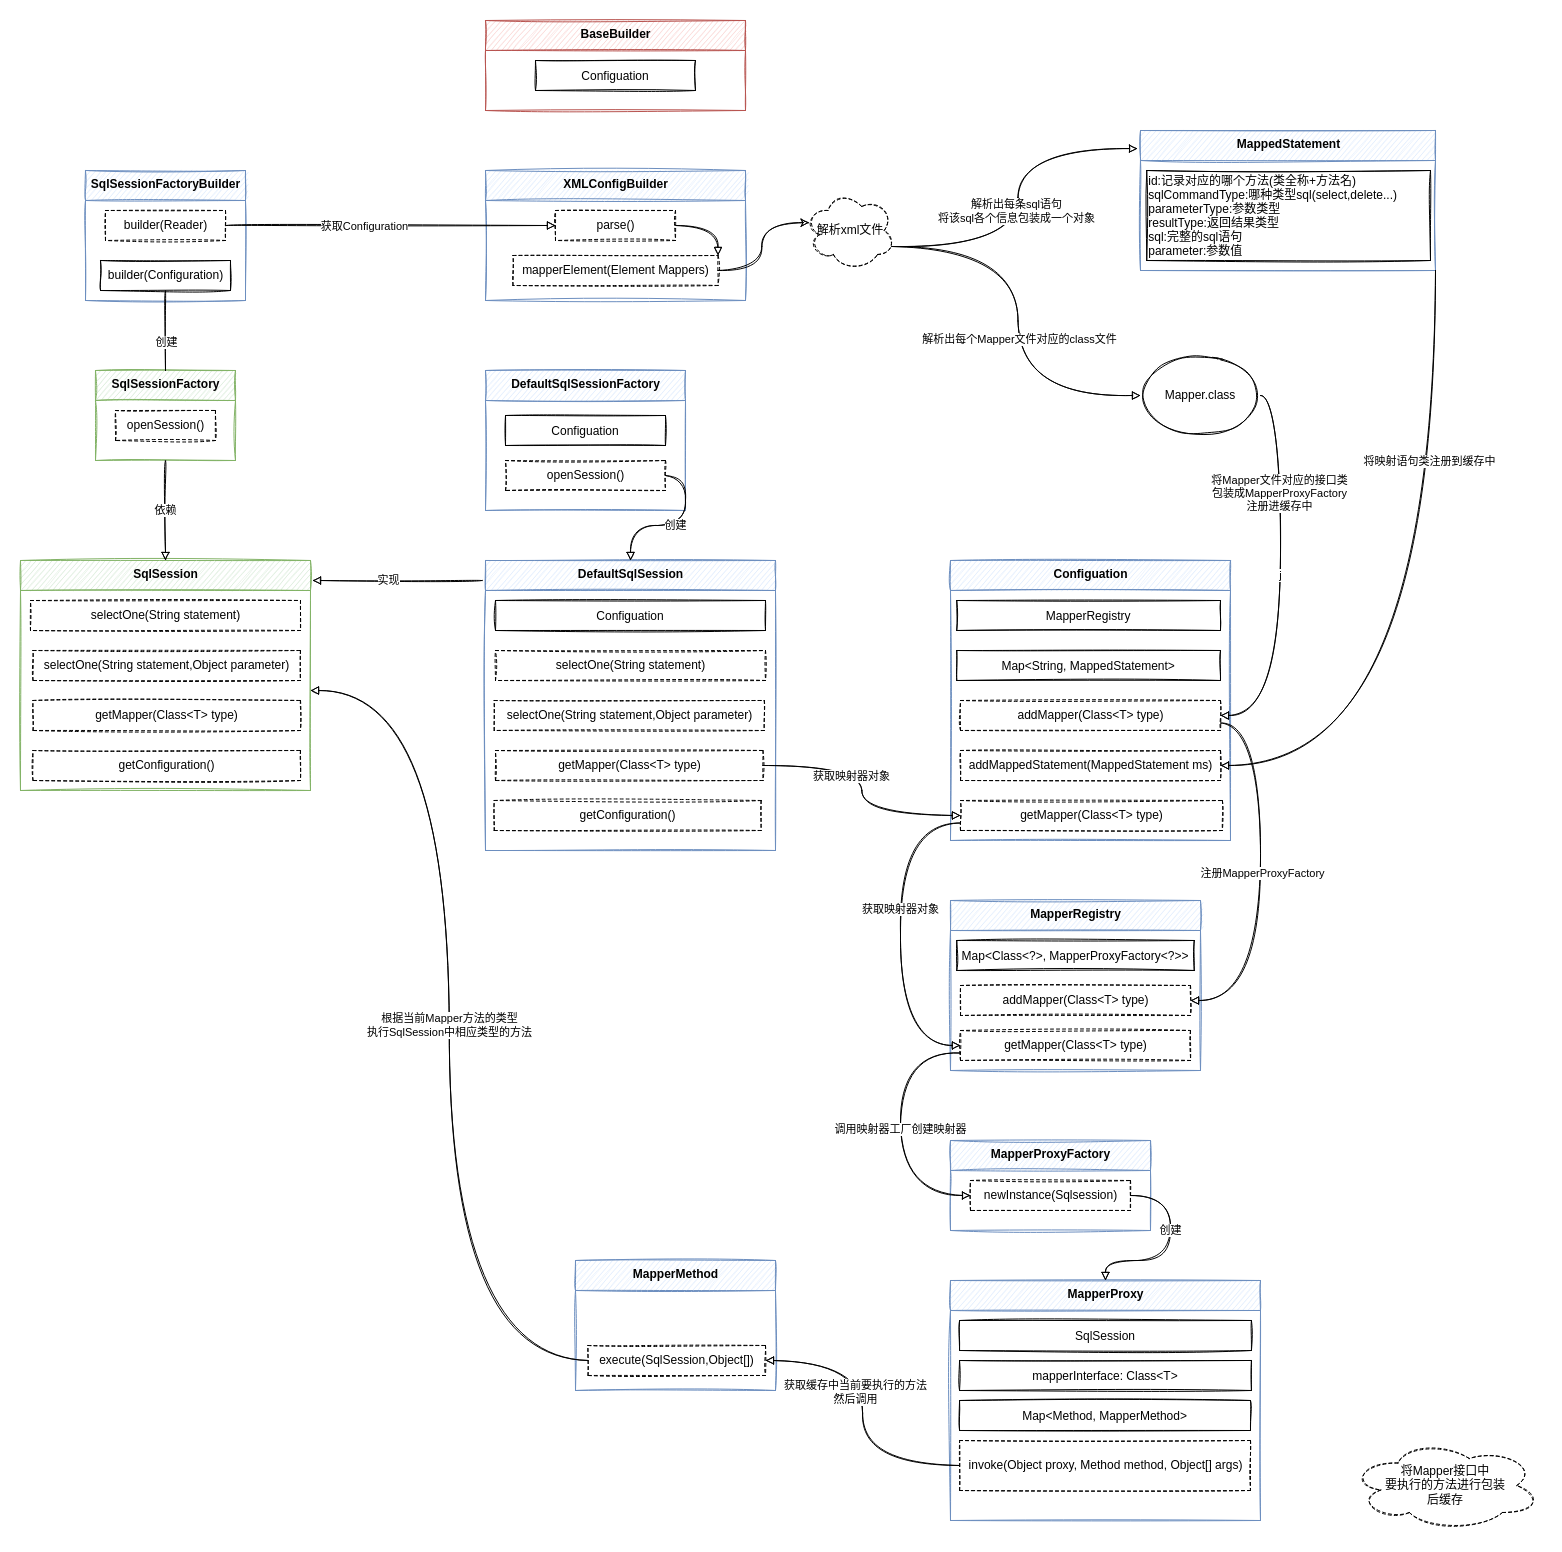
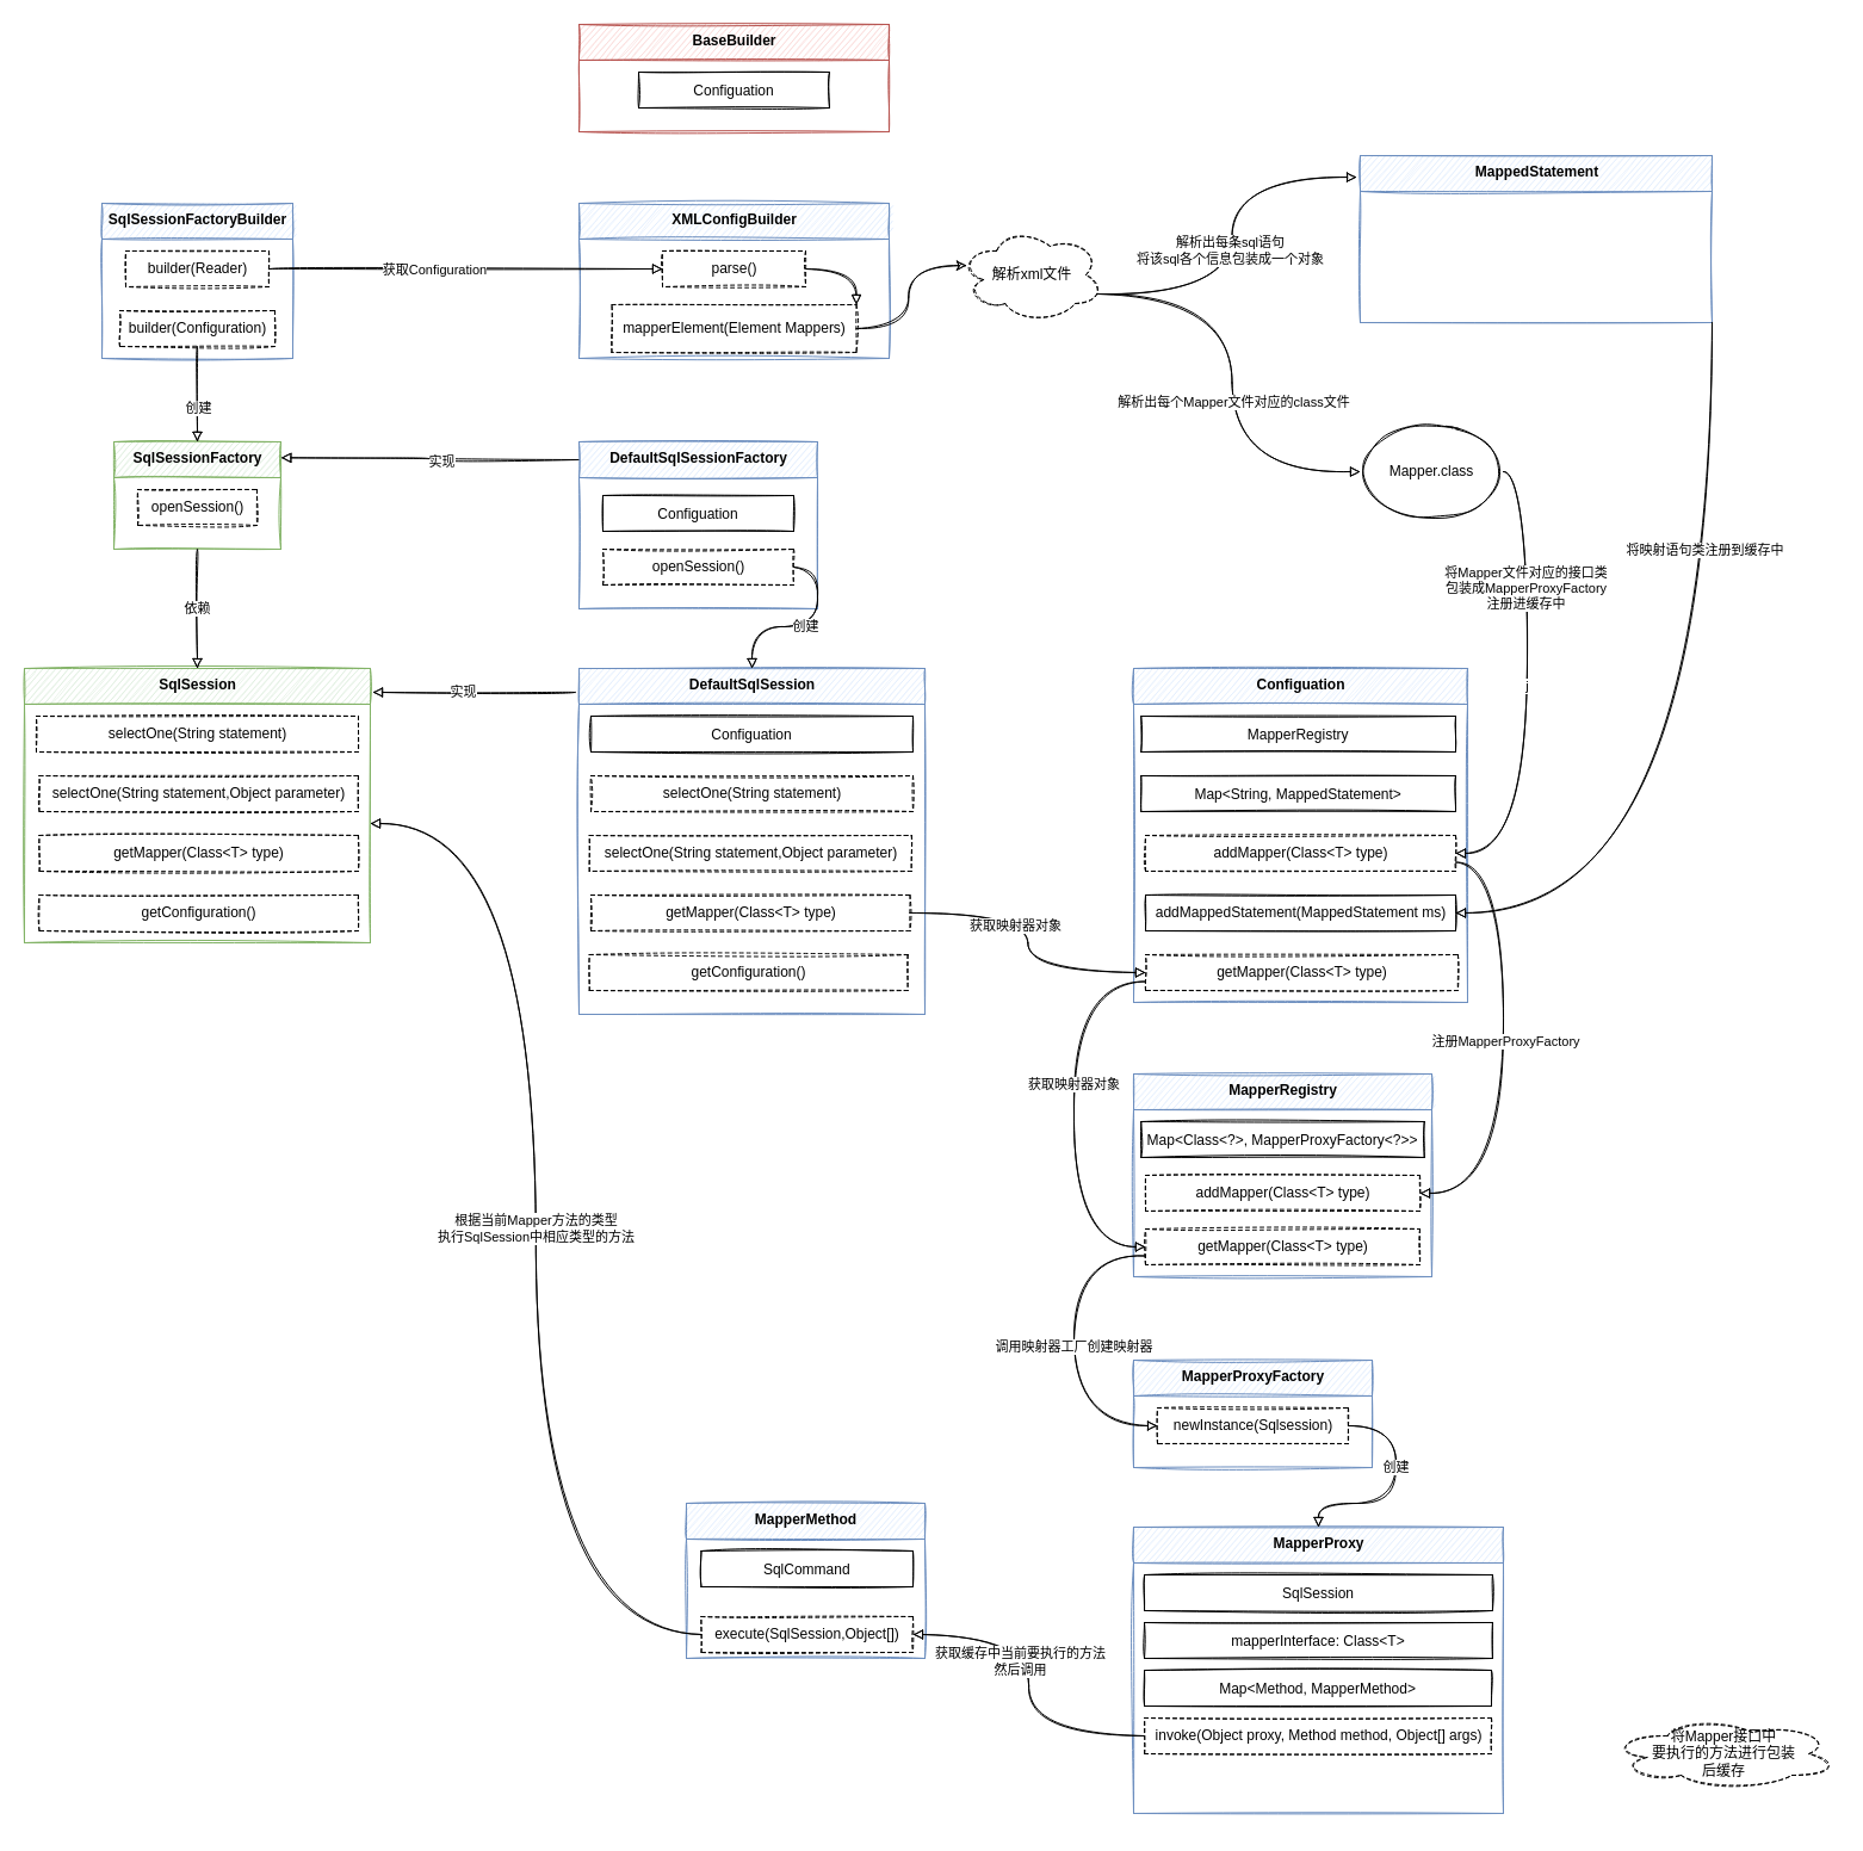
- <mxCell id="72" value="id:记录对应的哪个方法(类全称+方法名)&#10;sqlCommandType:哪种类型sql(select,delete...)&#10;parameterType:参数类型&#10;resultType:返回结果类型&#10;sql:完整的sql语句&#10;parameter:参数值" style="fontStyle=0;sketch=1;align=left;" parent="71" vertex="1"><mxGeometry x="6.25" y="10" width="283.75" height="90" as="geometry" /></mxCell>
- <mxCell id="43" value="解析xml文件" style="ellipse;shape=cloud;whiteSpace=wrap;html=1;sketch=1;dashed=1;" parent="1" vertex="1"><mxGeometry x="805" y="190" width="90" height="80" as="geometry" /></mxCell>
+ <mxCell id="43" value="解析xml文件" style="ellipse;shape=cloud;whiteSpace=wrap;html=1;sketch=1;dashed=1;" parent="1" vertex="1"><mxGeometry x="805" y="190" width="120" height="80" as="geometry" /></mxCell>
- <mxCell id="38" value="mapperElement(Element Mappers)" style="html=1;align=center;verticalAlign=middle;rotatable=0;sketch=1;dashed=1;" parent="35" vertex="1"><mxGeometry x="27.5" y="55" width="205" height="30" as="geometry" /></mxCell>
+ <mxCell id="38" value="mapperElement(Element Mappers)" style="html=1;align=center;verticalAlign=middle;rotatable=0;sketch=1;dashed=1;" parent="35" vertex="1"><mxGeometry x="27.5" y="55" width="205" height="40" as="geometry" /></mxCell>
- <mxCell id="33" value="builder(Configuration)" style="html=1;align=center;verticalAlign=middle;rotatable=0;sketch=1;dashed=0;" parent="31" vertex="1"><mxGeometry x="15" y="60" width="130" height="30" as="geometry" /></mxCell>
+ <mxCell id="33" value="builder(Configuration)" style="html=1;align=center;verticalAlign=middle;rotatable=0;sketch=1;dashed=1;" parent="31" vertex="1"><mxGeometry x="15" y="60" width="130" height="30" as="geometry" /></mxCell>
- <mxCell id="79" style="edgeStyle=orthogonalEdgeStyle;curved=1;rounded=0;sketch=1;orthogonalLoop=1;jettySize=auto;html=1;exitX=0.5;exitY=1;exitDx=0;exitDy=0;entryX=0.5;entryY=0;entryDx=0;entryDy=0;endArrow=none;endFill=0;" parent="1" source="33" target="20" edge="1"><mxGeometry relative="1" as="geometry" /></mxCell>
+ <mxCell id="79" style="edgeStyle=orthogonalEdgeStyle;curved=1;rounded=0;sketch=1;orthogonalLoop=1;jettySize=auto;html=1;exitX=0.5;exitY=1;exitDx=0;exitDy=0;entryX=0.5;entryY=0;entryDx=0;entryDy=0;endArrow=block;endFill=0;" parent="1" source="33" target="20" edge="1"><mxGeometry relative="1" as="geometry" /></mxCell>
+ <mxCell id="47" style="edgeStyle=orthogonalEdgeStyle;curved=1;rounded=0;sketch=1;orthogonalLoop=1;jettySize=auto;html=1;exitX=0;exitY=0.107;exitDx=0;exitDy=0;entryX=1.002;entryY=0.148;entryDx=0;entryDy=0;entryPerimeter=0;endArrow=block;endFill=0;exitPerimeter=0;" parent="1" source="49" target="20" edge="1"><mxGeometry relative="1" as="geometry" /></mxCell>
+ <mxCell id="48" value="实现" style="edgeLabel;html=1;align=center;verticalAlign=middle;resizable=0;points=[];" parent="47" vertex="1" connectable="0"><mxGeometry x="-0.074" y="2" relative="1" as="geometry"><mxPoint as="offset" /></mxGeometry></mxCell>
- <mxCell id="28" value="addMappedStatement(MappedStatement ms)" style="html=1;align=center;verticalAlign=middle;rotatable=0;sketch=1;dashed=1;" parent="24" vertex="1"><mxGeometry x="10" y="160" width="260" height="30" as="geometry" /></mxCell>
+ <mxCell id="28" value="addMappedStatement(MappedStatement ms)" style="html=1;align=center;verticalAlign=middle;rotatable=0;sketch=1;dashed=0;" parent="24" vertex="1"><mxGeometry x="10" y="160" width="260" height="30" as="geometry" /></mxCell>
+ <mxCell id="18" value="SqlCommand" style="fontStyle=0;sketch=1;" parent="17" vertex="1"><mxGeometry x="12.5" y="10" width="177.5" height="30" as="geometry" /></mxCell>
- <mxCell id="19" value="execute(SqlSession,Object[])" style="html=1;align=center;verticalAlign=middle;rotatable=0;sketch=1;dashed=1;" parent="17" vertex="1"><mxGeometry x="12.5" y="55" width="177.5" height="30" as="geometry" /></mxCell>
+ <mxCell id="19" value="execute(SqlSession,Object[])" style="html=1;align=center;verticalAlign=middle;rotatable=0;sketch=1;dashed=1;" parent="17" vertex="1"><mxGeometry x="12.5" y="65" width="177.5" height="30" as="geometry" /></mxCell>
- <mxCell id="8" value="invoke(Object proxy, Method method, Object[] args)" style="html=1;align=center;verticalAlign=middle;rotatable=0;sketch=1;dashed=1;" parent="6" vertex="1"><mxGeometry x="9.07" y="130" width="290.93" height="50" as="geometry" /></mxCell>
+ <mxCell id="8" value="invoke(Object proxy, Method method, Object[] args)" style="html=1;align=center;verticalAlign=middle;rotatable=0;sketch=1;dashed=1;" parent="6" vertex="1"><mxGeometry x="9.07" y="130" width="290.93" height="30" as="geometry" /></mxCell>
- <mxCell id="91" value="将Mapper接口中&lt;br&gt;要执行的方法进行包装&lt;br&gt;后缓存" style="ellipse;shape=cloud;whiteSpace=wrap;html=1;sketch=1;dashed=1;" parent="1" vertex="1"><mxGeometry x="1350" y="1440" width="190" height="90" as="geometry" /></mxCell>
+ <mxCell id="91" value="将Mapper接口中&lt;br&gt;要执行的方法进行包装&lt;br&gt;后缓存" style="ellipse;shape=cloud;whiteSpace=wrap;html=1;sketch=1;dashed=1;" parent="1" vertex="1"><mxGeometry x="1350" y="1440" width="190" height="60" as="geometry" /></mxCell>
